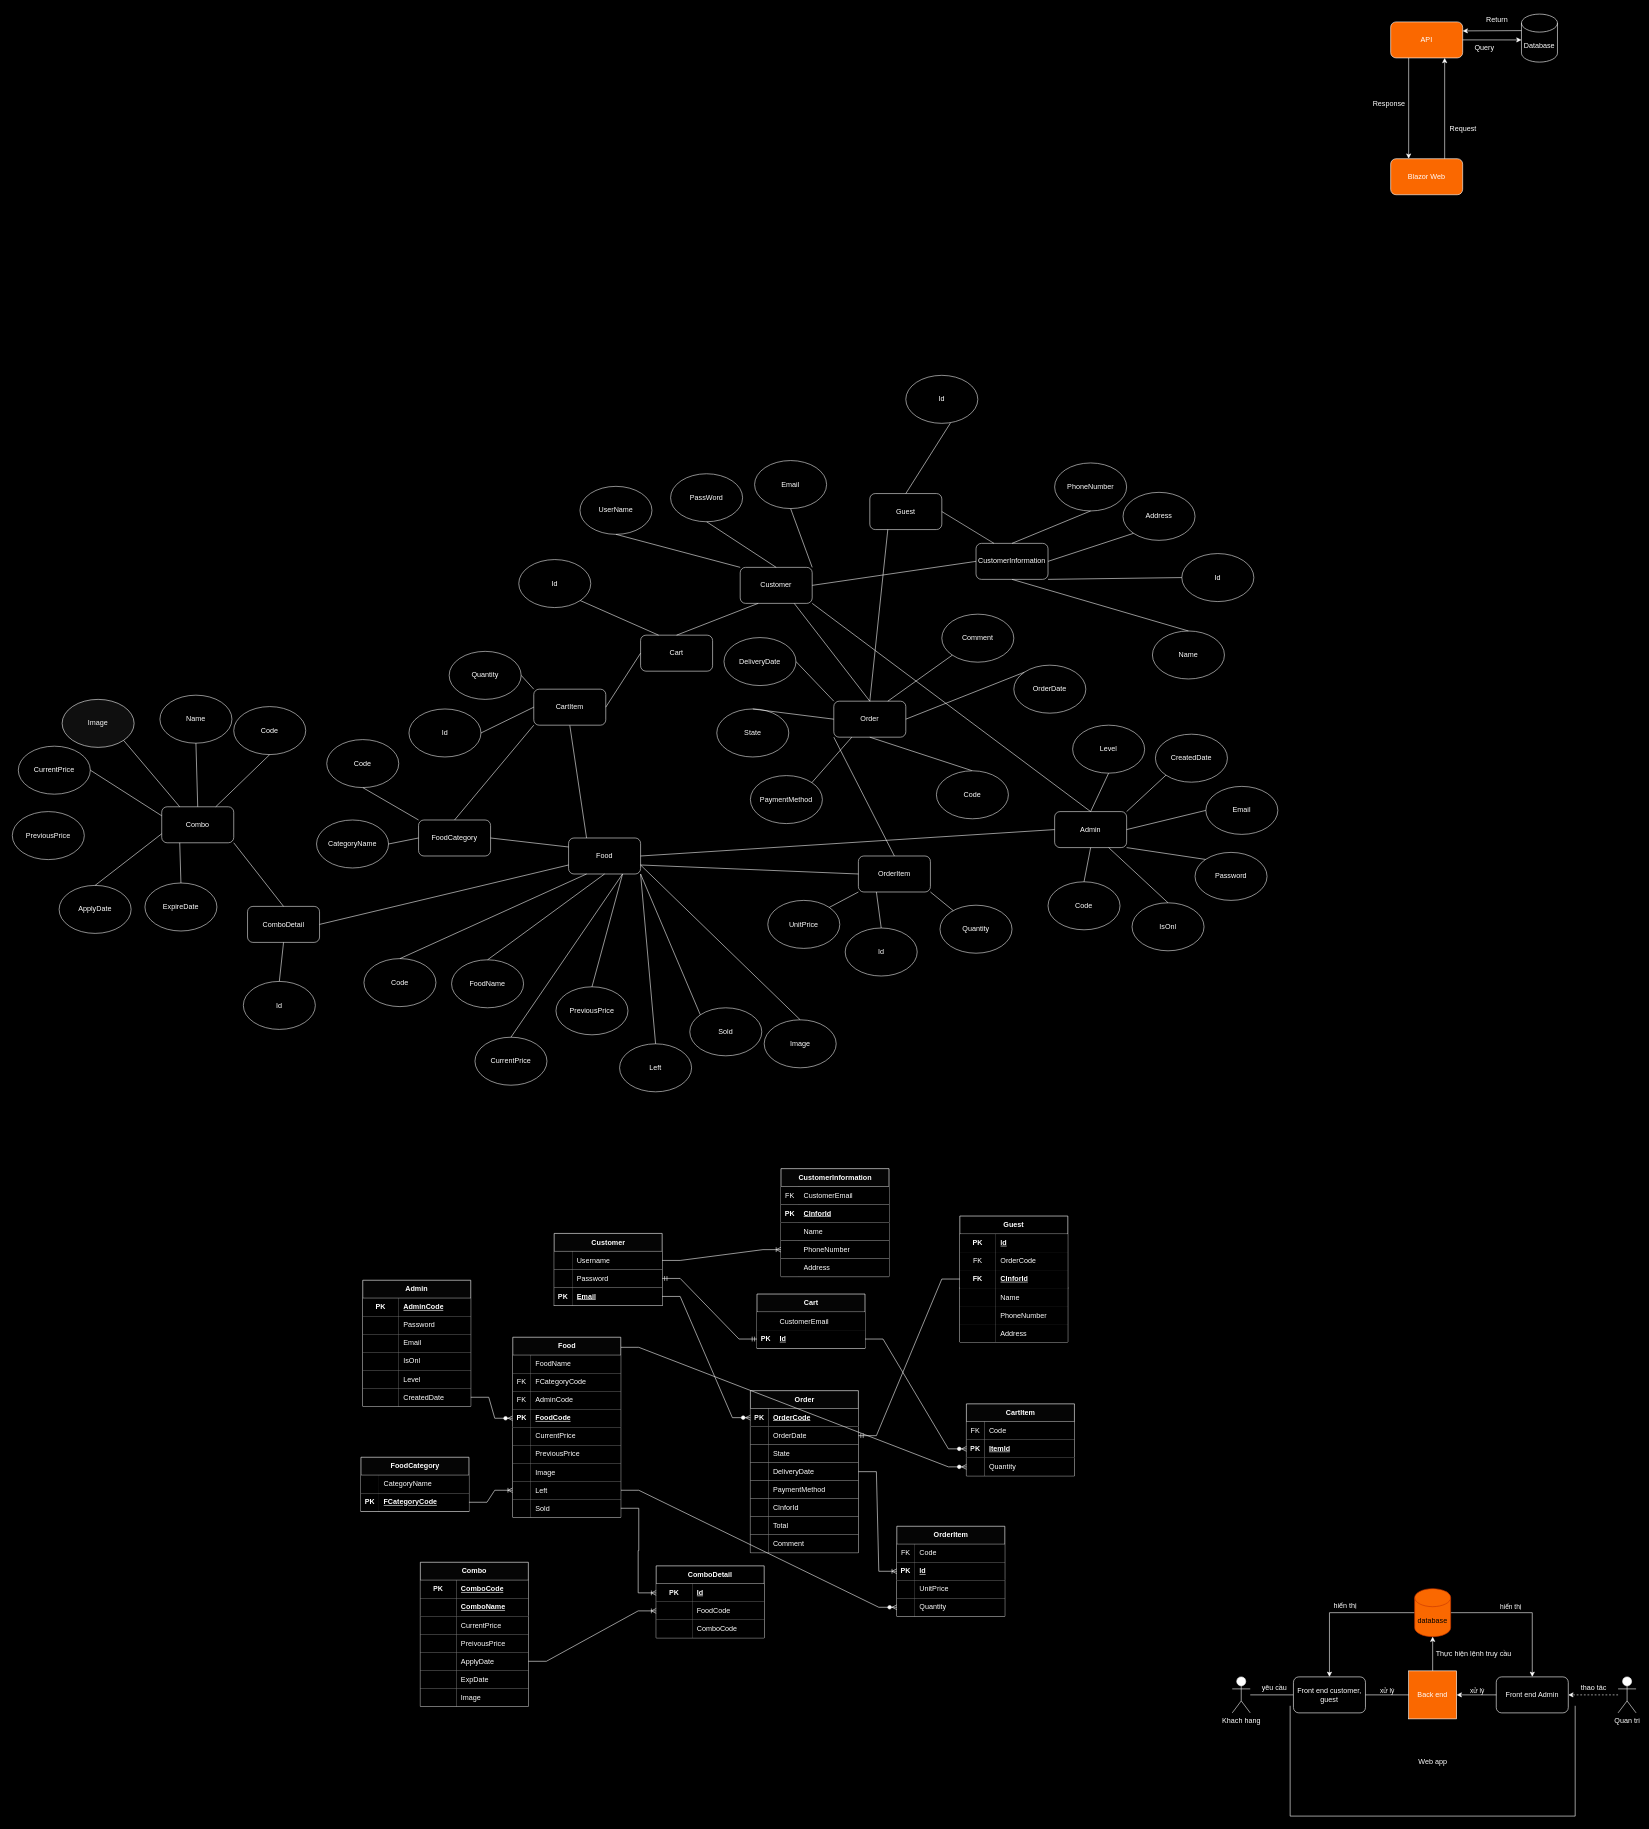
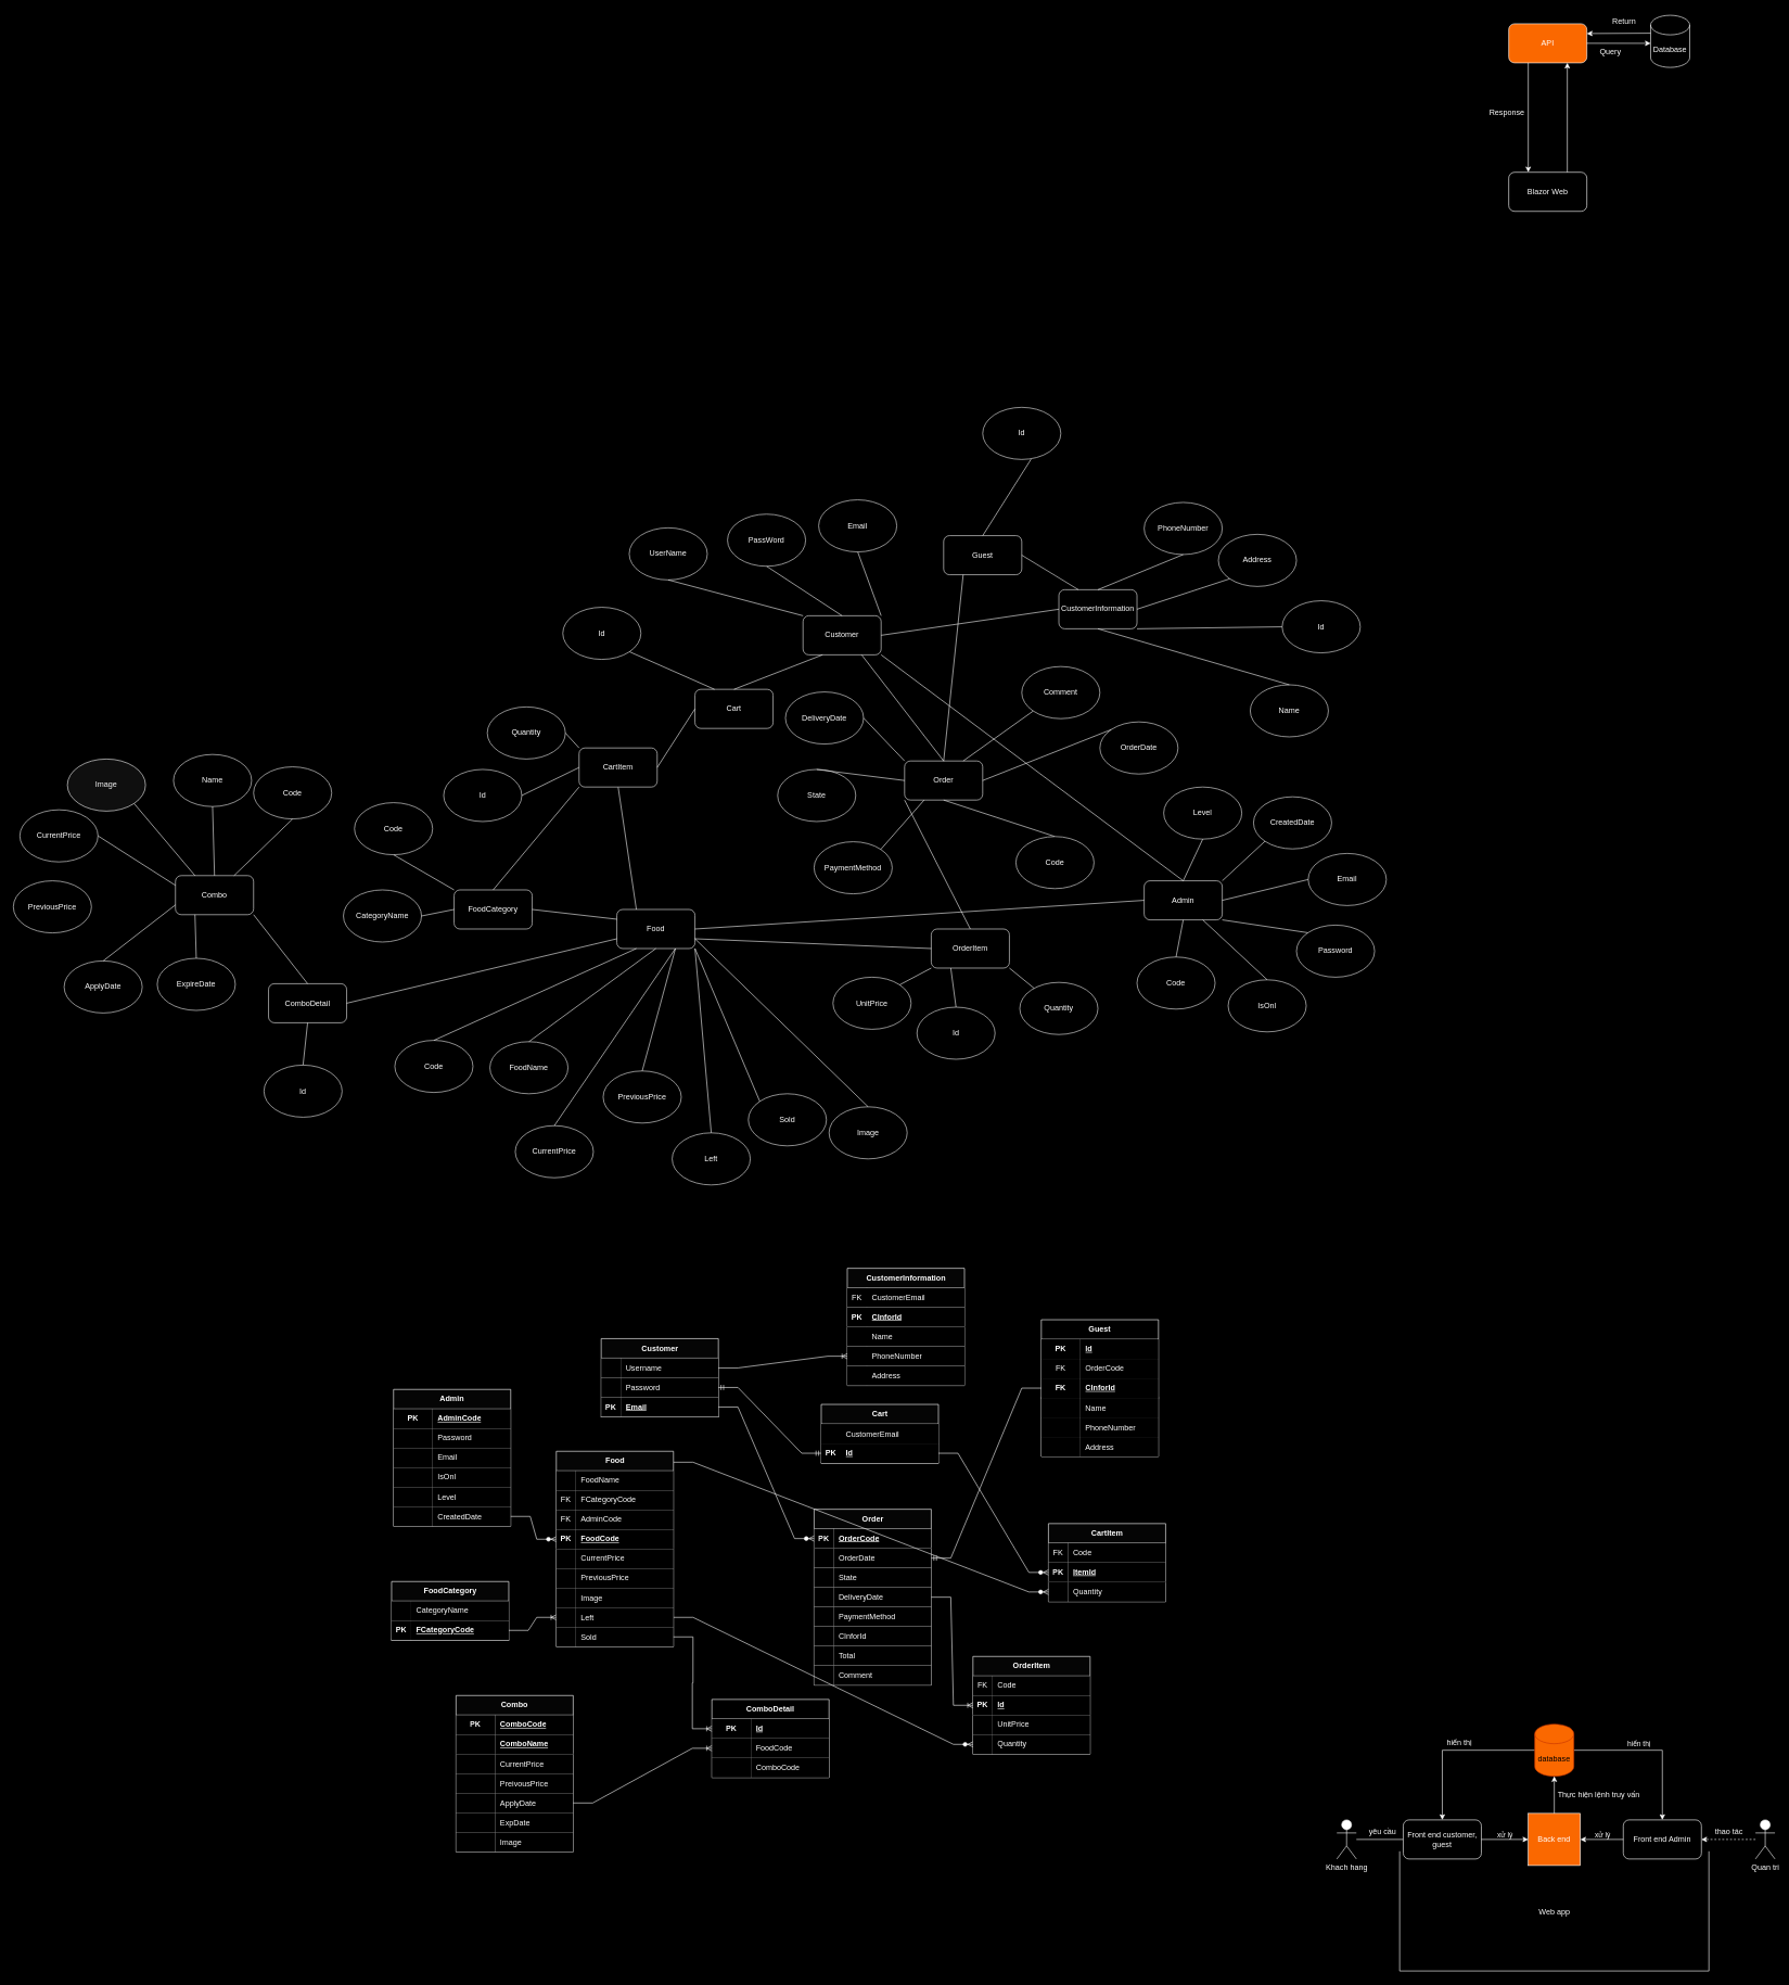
- <mxCell id="230" value="Request" style="text;html=1;align=center;verticalAlign=middle;whiteSpace=wrap;rounded=0;strokeColor=none;labelBackgroundColor=none;labelBorderColor=none;fontColor=#FFFFFF;" parent="1" vertex="1"><mxGeometry x="2408" y="200" width="60" height="30" as="geometry" /></mxCell>
- <mxCell id="223" value="Blazor Web" style="rounded=1;whiteSpace=wrap;html=1;strokeColor=#FFFFFF;fontColor=#FFFFFF;fillColor=#fa6800;" parent="1" vertex="1"><mxGeometry x="2317" y="264" width="120" height="60" as="geometry" /></mxCell>
+ <mxCell id="223" value="Blazor Web" style="rounded=1;whiteSpace=wrap;html=1;strokeColor=#FFFFFF;fontColor=#FFFFFF;fillColor=#000000;" parent="1" vertex="1"><mxGeometry x="2317" y="264" width="120" height="60" as="geometry" /></mxCell>
- <mxCell id="221" value="Thực hiện lệnh truy cầu" style="text;html=1;align=center;verticalAlign=middle;resizable=0;points=[];autosize=1;strokeColor=none;fillColor=none;labelBorderColor=none;fontColor=#FFFFFF;labelBackgroundColor=none;" parent="1" vertex="1"><mxGeometry x="2383" y="2742" width="144" height="26" as="geometry" /></mxCell>
+ <mxCell id="221" value="Thực hiện lệnh truy vấn" style="text;html=1;align=center;verticalAlign=middle;resizable=0;points=[];autosize=1;strokeColor=none;fillColor=none;labelBorderColor=none;fontColor=#FFFFFF;labelBackgroundColor=none;" parent="1" vertex="1"><mxGeometry x="2383" y="2742" width="144" height="26" as="geometry" /></mxCell>
- <mxCell id="218" value="" style="endArrow=none;html=1;rounded=0;exitX=1;exitY=0.5;exitDx=0;exitDy=0;entryX=0;entryY=0.5;entryDx=0;entryDy=0;labelBorderColor=none;fontColor=#FFFFFF;labelBackgroundColor=#FFFFFF;strokeColor=#FFFFFF;" parent="1" source="211" target="212" edge="1"><mxGeometry width="50" height="50" relative="1" as="geometry"><mxPoint x="2364" y="2859" as="sourcePoint" /><mxPoint x="2414" y="2809" as="targetPoint" /></mxGeometry></mxCell>
+ <mxCell id="218" value="" style="endArrow=classic;html=1;rounded=0;exitX=1;exitY=0.5;exitDx=0;exitDy=0;entryX=0;entryY=0.5;entryDx=0;entryDy=0;labelBorderColor=none;fontColor=#FFFFFF;labelBackgroundColor=#FFFFFF;strokeColor=#FFFFFF;" parent="1" source="211" target="212" edge="1"><mxGeometry width="50" height="50" relative="1" as="geometry"><mxPoint x="2364" y="2859" as="sourcePoint" /><mxPoint x="2414" y="2809" as="targetPoint" /></mxGeometry></mxCell>
